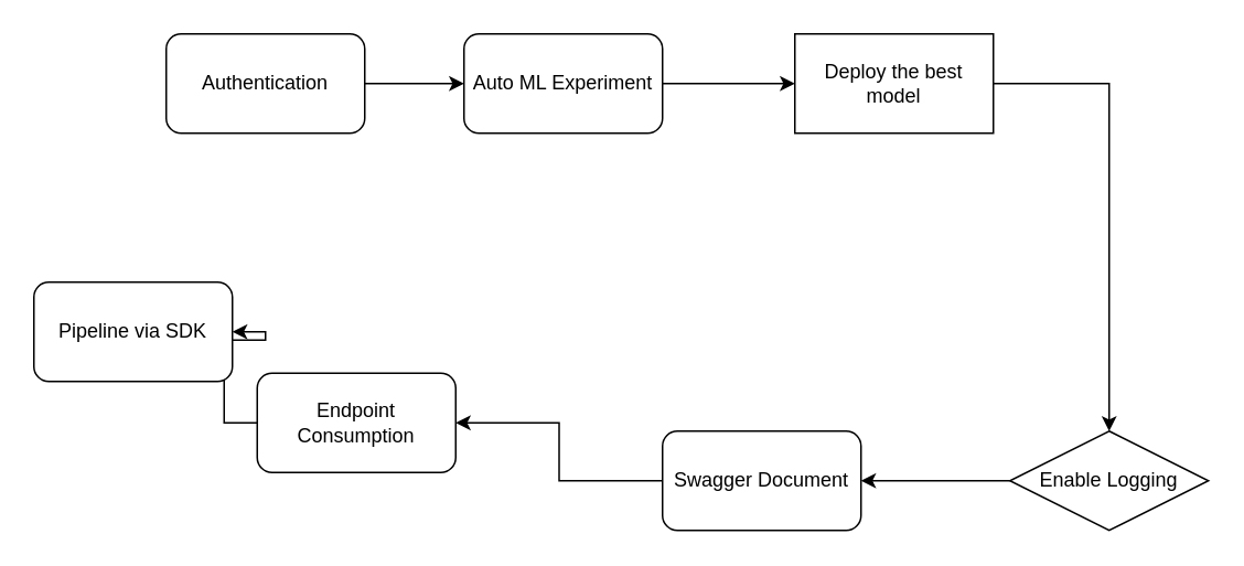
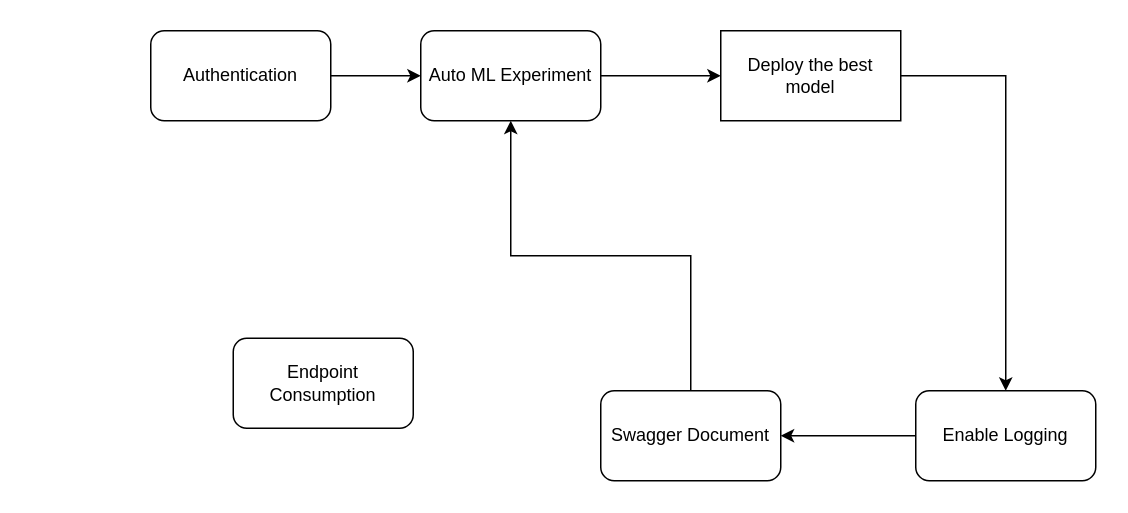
- <mxCell id="14" value="Pipeline via SDK" style="rounded=1;whiteSpace=wrap;html=1;" vertex="1" parent="1"><mxGeometry x="20" y="170" width="120" height="60" as="geometry" /></mxCell>
- <mxCell id="12" value="" style="edgeStyle=orthogonalEdgeStyle;rounded=0;orthogonalLoop=1;jettySize=auto;html=1;" edge="1" parent="1" source="13" target="14"><mxGeometry relative="1" as="geometry" /></mxCell>
- <mxCell id="10" value="" style="edgeStyle=orthogonalEdgeStyle;rounded=0;orthogonalLoop=1;jettySize=auto;html=1;" edge="1" parent="1" source="11" target="13"><mxGeometry relative="1" as="geometry" /></mxCell>
+ <mxCell id="10" value="" style="edgeStyle=orthogonalEdgeStyle;rounded=0;orthogonalLoop=1;jettySize=auto;html=1;" edge="1" parent="1" source="11" target="5"><mxGeometry relative="1" as="geometry" /></mxCell>
- <mxCell id="9" value="Enable Logging" style="rhombus;whiteSpace=wrap;html=1;" vertex="1" parent="1"><mxGeometry x="610" y="260" width="120" height="60" as="geometry" /></mxCell>
+ <mxCell id="9" value="Enable Logging" style="rounded=1;whiteSpace=wrap;html=1;" vertex="1" parent="1"><mxGeometry x="610" y="260" width="120" height="60" as="geometry" /></mxCell>
